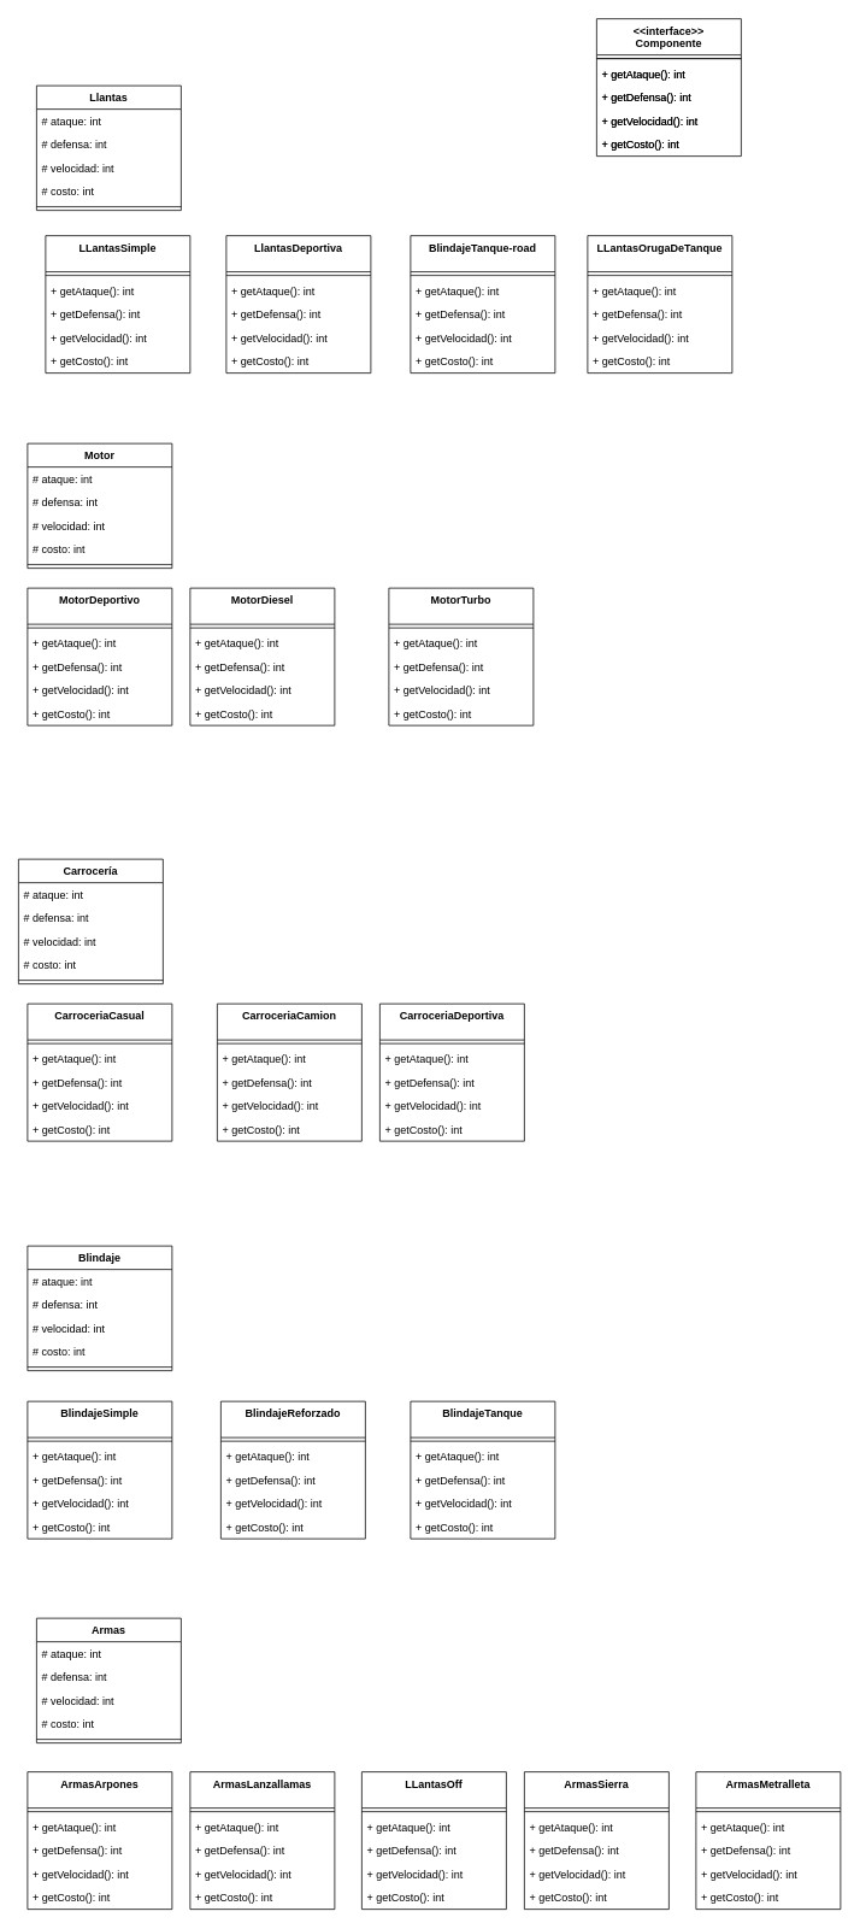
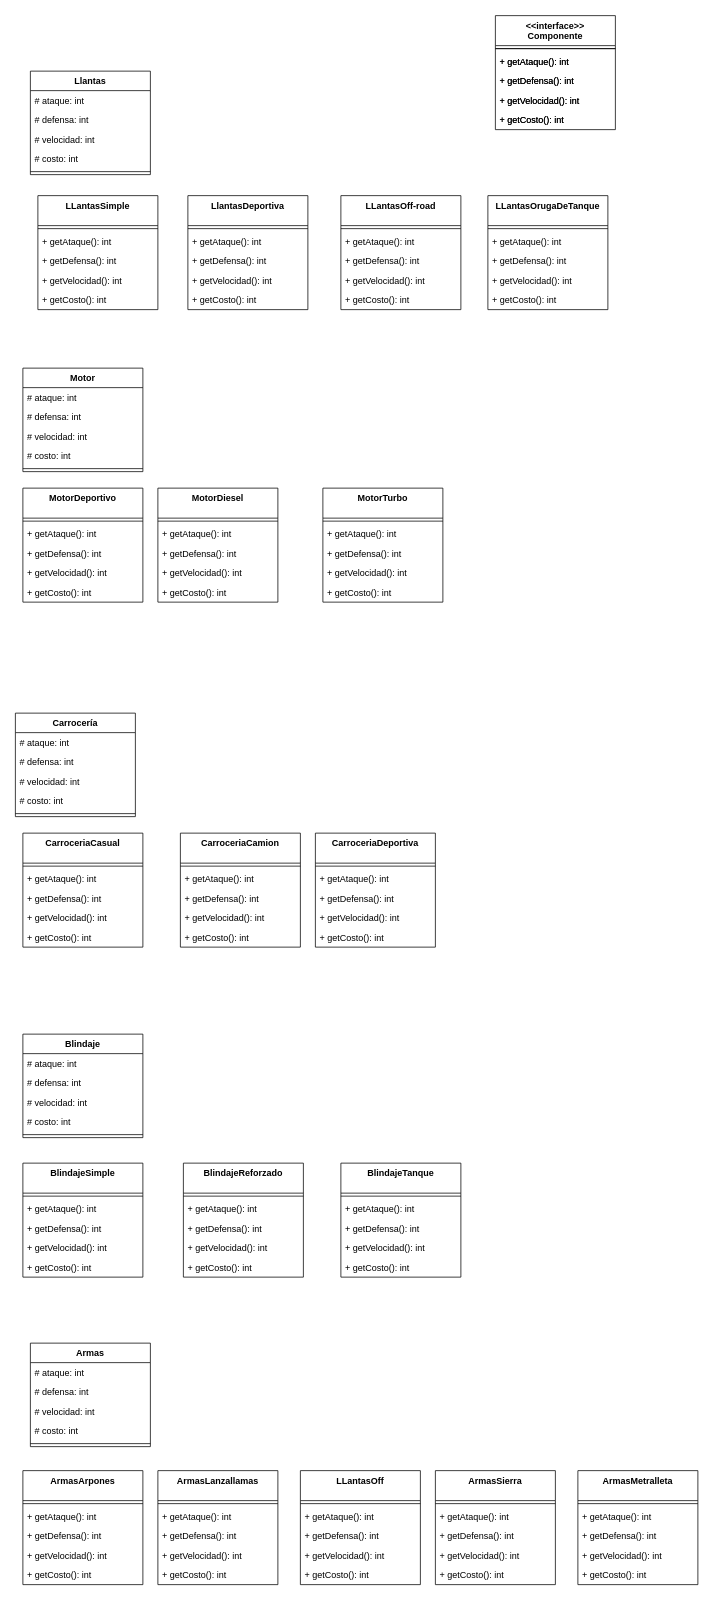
- <mxCell id="20" value="BlindajeTanque-road" style="swimlane;fontStyle=1;align=center;verticalAlign=top;childLayout=stackLayout;horizontal=1;startSize=40;horizontalStack=0;resizeParent=1;resizeParentMax=0;resizeLast=0;collapsible=1;marginBottom=0;" parent="1" vertex="1"><mxGeometry x="454" y="260" width="160" height="152" as="geometry" /></mxCell>
+ <mxCell id="20" value="LLantasOff-road" style="swimlane;fontStyle=1;align=center;verticalAlign=top;childLayout=stackLayout;horizontal=1;startSize=40;horizontalStack=0;resizeParent=1;resizeParentMax=0;resizeLast=0;collapsible=1;marginBottom=0;" parent="1" vertex="1"><mxGeometry x="454" y="260" width="160" height="152" as="geometry" /></mxCell>
